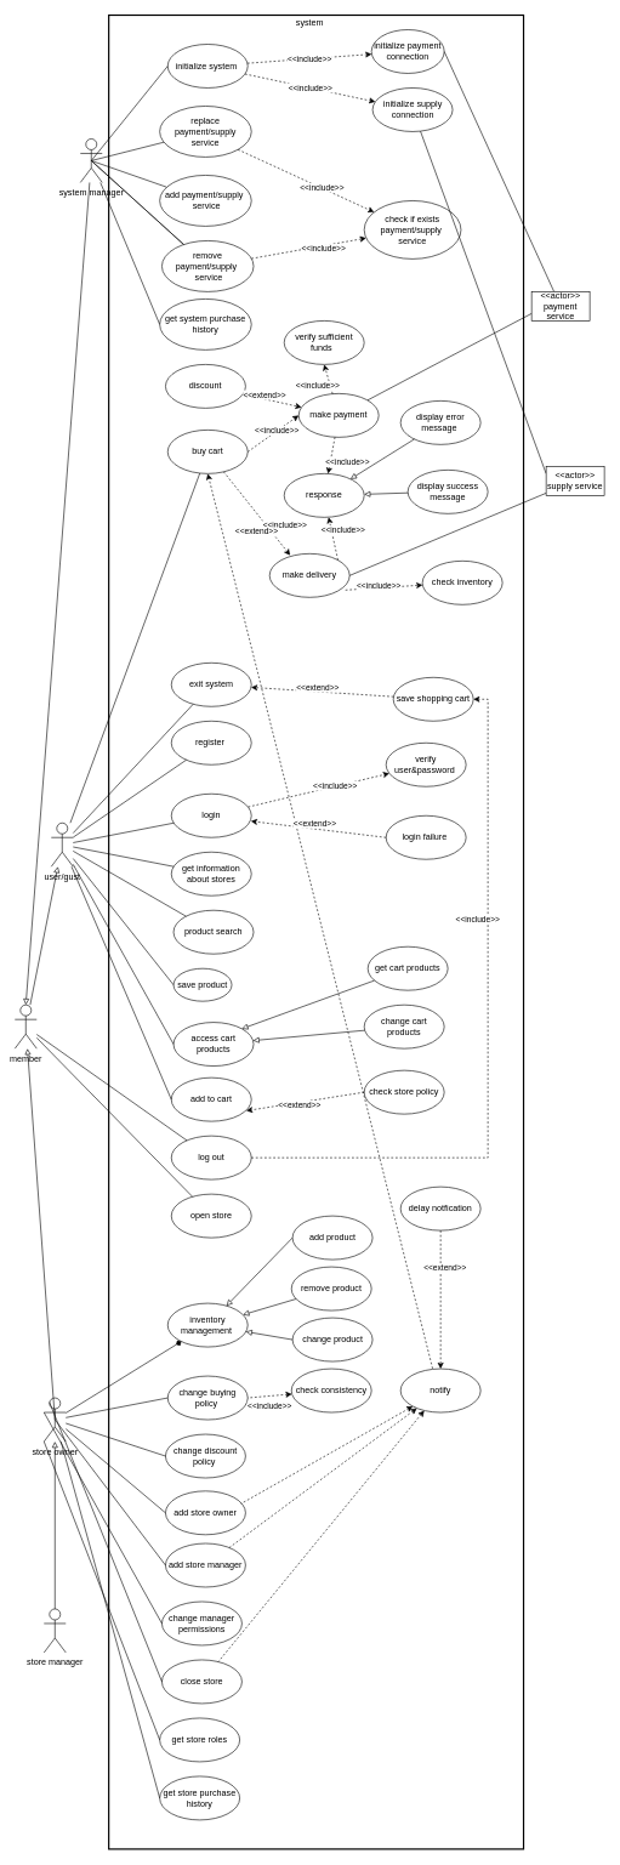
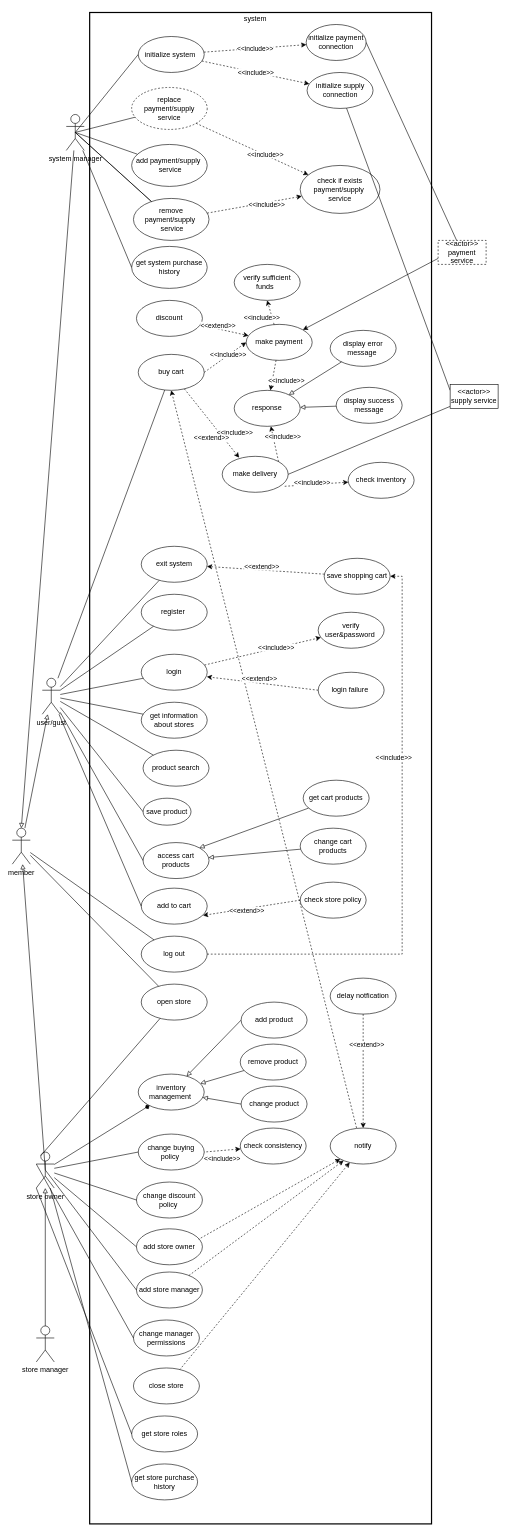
- <mxCell id="15" value="replace payment/supply service" style="ellipse;whiteSpace=wrap;html=1;" parent="1" vertex="1"><mxGeometry x="219" y="145" width="126" height="70" as="geometry" /></mxCell>
+ <mxCell id="15" value="replace payment/supply service" style="ellipse;whiteSpace=wrap;html=1;dashed=1;" parent="1" vertex="1"><mxGeometry x="219" y="145" width="126" height="70" as="geometry" /></mxCell>
- <mxCell id="58" value="&amp;lt;&amp;lt;actor&amp;gt;&amp;gt;&lt;br&gt;payment service" style="rounded=0;whiteSpace=wrap;html=1;" parent="1" vertex="1"><mxGeometry x="730" y="400" width="80" height="40" as="geometry" /></mxCell>
+ <mxCell id="58" value="&amp;lt;&amp;lt;actor&amp;gt;&amp;gt;&lt;br&gt;payment service" style="rounded=0;whiteSpace=wrap;html=1;dashed=1;" parent="1" vertex="1"><mxGeometry x="730" y="400" width="80" height="40" as="geometry" /></mxCell>
- <mxCell id="27" value="" style="endArrow=none;html=1;rounded=0;exitX=0;exitY=0.75;exitDx=0;exitDy=0;" parent="1" source="58" target="22" edge="1"><mxGeometry width="50" height="50" relative="1" as="geometry"><mxPoint x="740" y="436.562" as="sourcePoint" /><mxPoint x="275" y="590" as="targetPoint" /></mxGeometry></mxCell>
+ <mxCell id="27" value="" style="endArrow=classic;html=1;rounded=0;exitX=0;exitY=0.75;exitDx=0;exitDy=0;" parent="1" source="58" target="22" edge="1"><mxGeometry width="50" height="50" relative="1" as="geometry"><mxPoint x="740" y="436.562" as="sourcePoint" /><mxPoint x="275" y="590" as="targetPoint" /></mxGeometry></mxCell>
- <mxCell id="126" value="" style="endArrow=none;html=1;rounded=0;exitX=0.25;exitY=0.1;exitDx=0;exitDy=0;exitPerimeter=0;entryX=0;entryY=0.5;entryDx=0;entryDy=0;" parent="1" source="38" target="125" edge="1"><mxGeometry width="50" height="50" relative="1" as="geometry"><mxPoint x="90" y="2370" as="sourcePoint" /><mxPoint x="229" y="2940" as="targetPoint" /></mxGeometry></mxCell>
+ <mxCell id="126" value="" style="endArrow=none;html=1;rounded=0;exitX=0.25;exitY=0.1;exitDx=0;exitDy=0;exitPerimeter=0;" parent="1" source="38" target="95" edge="1"><mxGeometry width="50" height="50" relative="1" as="geometry"><mxPoint x="90" y="2370" as="sourcePoint" /><mxPoint x="229" y="2940" as="targetPoint" /></mxGeometry></mxCell>
